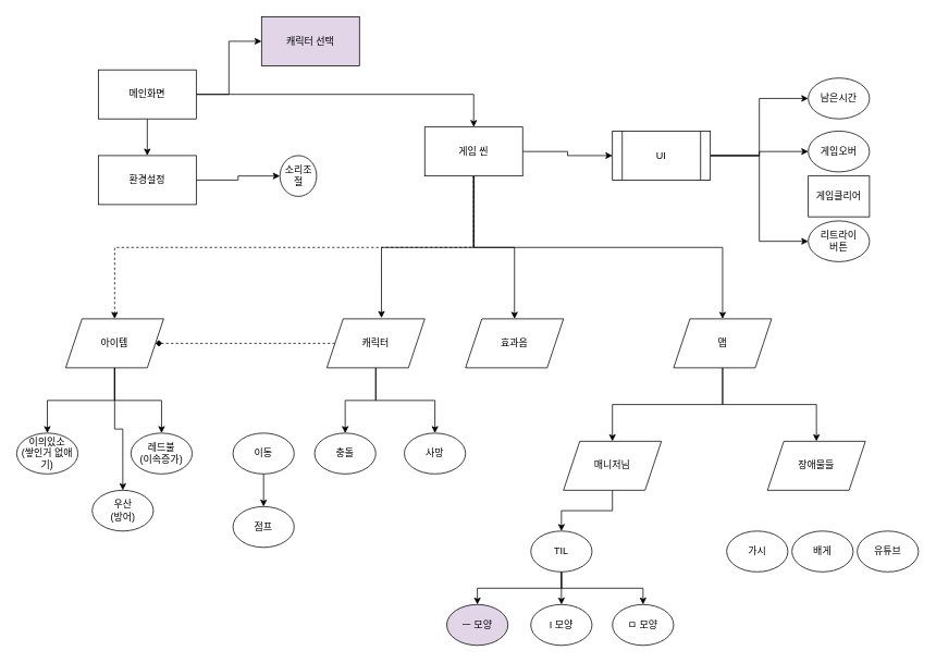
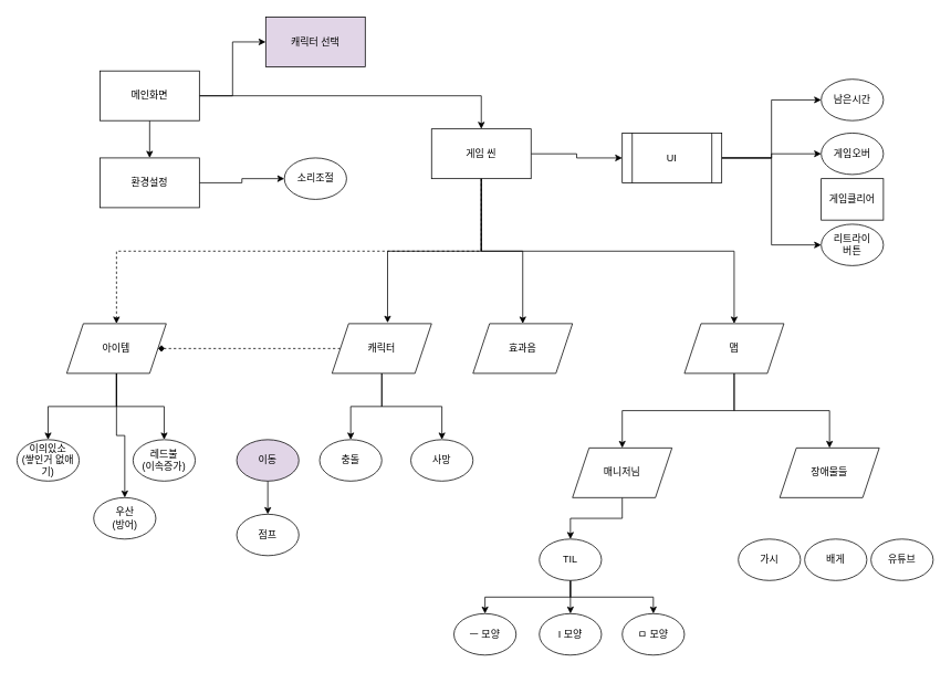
- <mxCell id="55" value="소리조절" style="ellipse;whiteSpace=wrap;html=1;" vertex="1" parent="1"><mxGeometry x="342.5" y="190" width="45" height="50" as="geometry" /></mxCell>
+ <mxCell id="55" value="소리조절" style="ellipse;whiteSpace=wrap;html=1;" vertex="1" parent="1"><mxGeometry x="342.5" y="190" width="75" height="50" as="geometry" /></mxCell>
- <mxCell id="23" value="이동" style="ellipse;whiteSpace=wrap;html=1;" vertex="1" parent="1"><mxGeometry x="285" y="530" width="75" height="50" as="geometry" /></mxCell>
+ <mxCell id="23" value="이동" style="ellipse;whiteSpace=wrap;html=1;fillColor=#e1d5e7;" vertex="1" parent="1"><mxGeometry x="285" y="530" width="75" height="50" as="geometry" /></mxCell>
- <mxCell id="43" value="ㅡ 모양" style="ellipse;whiteSpace=wrap;html=1;fillColor=#e1d5e7;" vertex="1" parent="1"><mxGeometry x="547" y="740" width="75" height="50" as="geometry" /></mxCell>
+ <mxCell id="43" value="ㅡ 모양" style="ellipse;whiteSpace=wrap;html=1;" vertex="1" parent="1"><mxGeometry x="547" y="740" width="75" height="50" as="geometry" /></mxCell>
